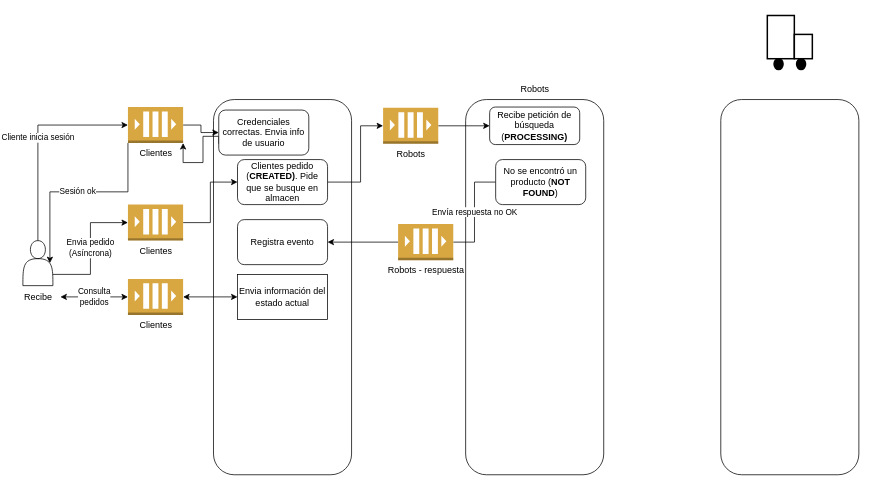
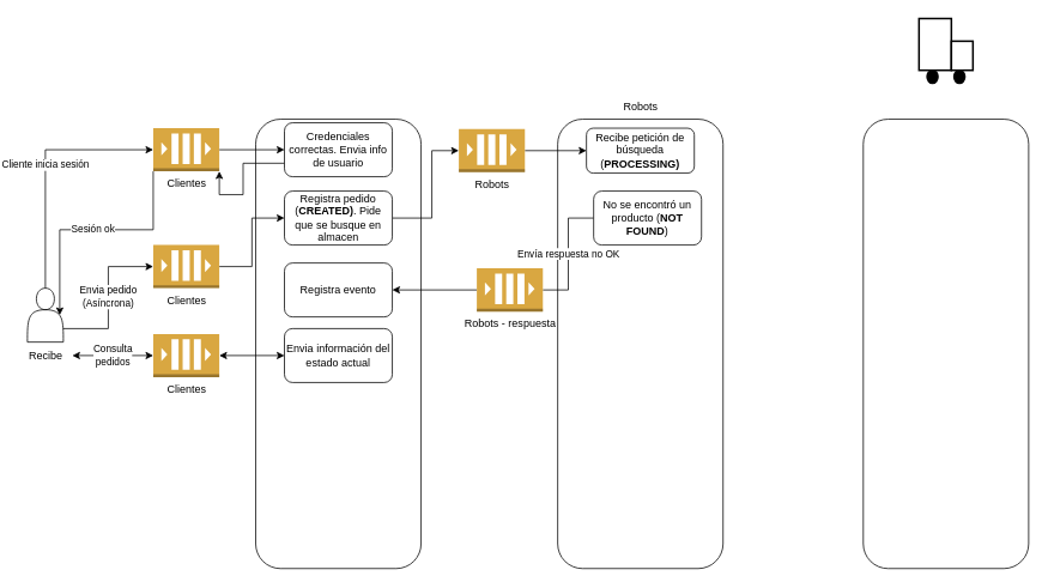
- <mxCell id="16" value="Credenciales correctas. Envia info de usuario" style="rounded=1;whiteSpace=wrap;html=1;" parent="1" vertex="1"><mxGeometry x="291" y="146" width="120" height="60" as="geometry" /></mxCell>
+ <mxCell id="16" value="Credenciales correctas. Envia info de usuario" style="rounded=1;whiteSpace=wrap;html=1;" parent="1" vertex="1"><mxGeometry x="316" y="136" width="120" height="60" as="geometry" /></mxCell>
- <mxCell id="21" value="Clientes pedido (&lt;b&gt;CREATED)&lt;/b&gt;. Pide que se busque en almacen" style="rounded=1;whiteSpace=wrap;html=1;" parent="1" vertex="1"><mxGeometry x="316" y="212" width="120" height="60" as="geometry" /></mxCell>
+ <mxCell id="21" value="Registra pedido (&lt;b&gt;CREATED)&lt;/b&gt;. Pide que se busque en almacen" style="rounded=1;whiteSpace=wrap;html=1;" parent="1" vertex="1"><mxGeometry x="316" y="212" width="120" height="60" as="geometry" /></mxCell>
- <mxCell id="32" value="Envia información del estado actual" style="whiteSpace=wrap;html=1;rounded=0;" parent="1" vertex="1"><mxGeometry x="316" y="365" width="120" height="60" as="geometry" /></mxCell>
+ <mxCell id="32" value="Envia información del estado actual" style="rounded=1;whiteSpace=wrap;html=1;" parent="1" vertex="1"><mxGeometry x="316" y="365" width="120" height="60" as="geometry" /></mxCell>
